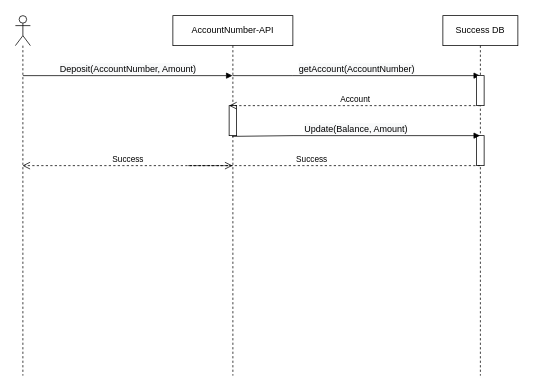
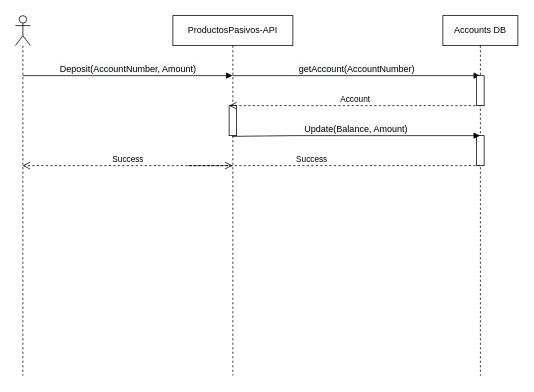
- <mxCell id="4" value="AccountNumber-API" style="shape=umlLifeline;perimeter=lifelinePerimeter;whiteSpace=wrap;html=1;container=1;collapsible=0;recursiveResize=0;outlineConnect=0;" parent="1" vertex="1"><mxGeometry x="230" y="20" width="160" height="480" as="geometry" /></mxCell>
+ <mxCell id="4" value="ProductosPasivos-API" style="shape=umlLifeline;perimeter=lifelinePerimeter;whiteSpace=wrap;html=1;container=1;collapsible=0;recursiveResize=0;outlineConnect=0;" parent="1" vertex="1"><mxGeometry x="230" y="20" width="160" height="480" as="geometry" /></mxCell>
- <mxCell id="8" value="Success DB" style="shape=umlLifeline;perimeter=lifelinePerimeter;whiteSpace=wrap;html=1;container=1;collapsible=0;recursiveResize=0;outlineConnect=0;" parent="1" vertex="1"><mxGeometry x="590" y="20" width="100" height="480" as="geometry" /></mxCell>
+ <mxCell id="8" value="Accounts DB" style="shape=umlLifeline;perimeter=lifelinePerimeter;whiteSpace=wrap;html=1;container=1;collapsible=0;recursiveResize=0;outlineConnect=0;" parent="1" vertex="1"><mxGeometry x="590" y="20" width="100" height="480" as="geometry" /></mxCell>
